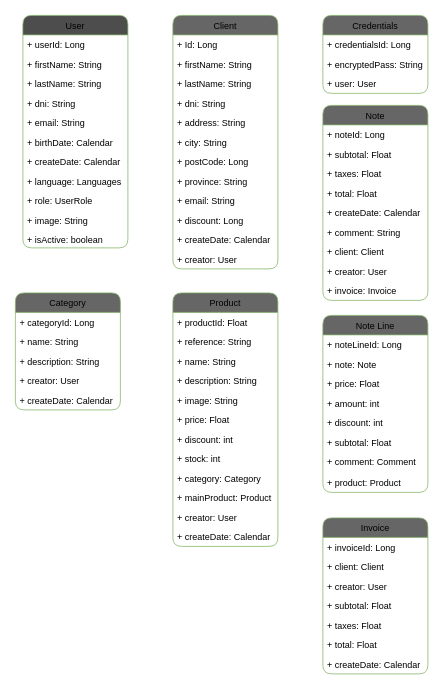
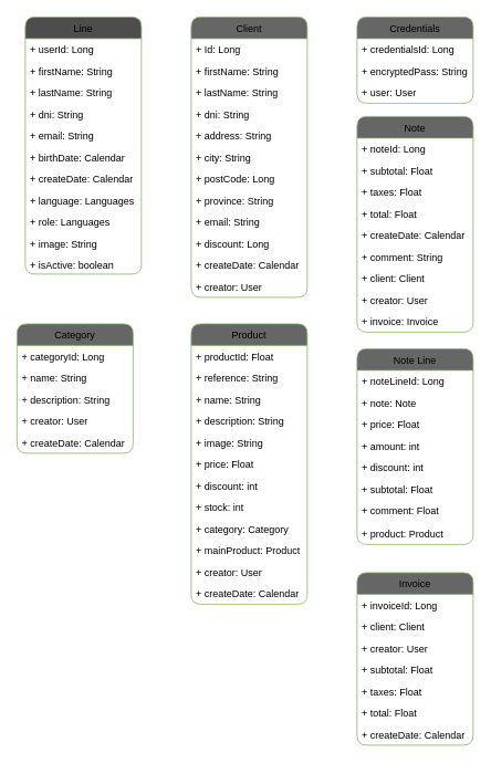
- <mxCell id="2" value="User" style="swimlane;fontStyle=0;childLayout=stackLayout;horizontal=1;startSize=26;fillColor=#4D4D4D;horizontalStack=0;resizeParent=1;resizeParentMax=0;resizeLast=0;collapsible=1;marginBottom=0;strokeColor=#82b366;rounded=1;" parent="1" vertex="1"><mxGeometry x="30" y="20" width="140" height="310" as="geometry" /></mxCell>
+ <mxCell id="2" value="Line" style="swimlane;fontStyle=0;childLayout=stackLayout;horizontal=1;startSize=26;fillColor=#4D4D4D;horizontalStack=0;resizeParent=1;resizeParentMax=0;resizeLast=0;collapsible=1;marginBottom=0;strokeColor=#82b366;rounded=1;" parent="1" vertex="1"><mxGeometry x="30" y="20" width="140" height="310" as="geometry" /></mxCell>
- <mxCell id="11" value="+ role: UserRole" style="text;strokeColor=none;fillColor=none;align=left;verticalAlign=top;spacingLeft=4;spacingRight=4;overflow=hidden;rotatable=0;points=[[0,0.5],[1,0.5]];portConstraint=eastwest;" parent="2" vertex="1"><mxGeometry y="234" width="140" height="26" as="geometry" /></mxCell>
+ <mxCell id="11" value="+ role: Languages" style="text;strokeColor=none;fillColor=none;align=left;verticalAlign=top;spacingLeft=4;spacingRight=4;overflow=hidden;rotatable=0;points=[[0,0.5],[1,0.5]];portConstraint=eastwest;" parent="2" vertex="1"><mxGeometry y="234" width="140" height="26" as="geometry" /></mxCell>
- <mxCell id="67" value="+ comment: Comment" style="text;strokeColor=none;fillColor=none;align=left;verticalAlign=top;spacingLeft=4;spacingRight=4;overflow=hidden;rotatable=0;points=[[0,0.5],[1,0.5]];portConstraint=eastwest;" parent="60" vertex="1"><mxGeometry y="182" width="140" height="28" as="geometry" /></mxCell>
+ <mxCell id="67" value="+ comment: Float" style="text;strokeColor=none;fillColor=none;align=left;verticalAlign=top;spacingLeft=4;spacingRight=4;overflow=hidden;rotatable=0;points=[[0,0.5],[1,0.5]];portConstraint=eastwest;" parent="60" vertex="1"><mxGeometry y="182" width="140" height="28" as="geometry" /></mxCell>
